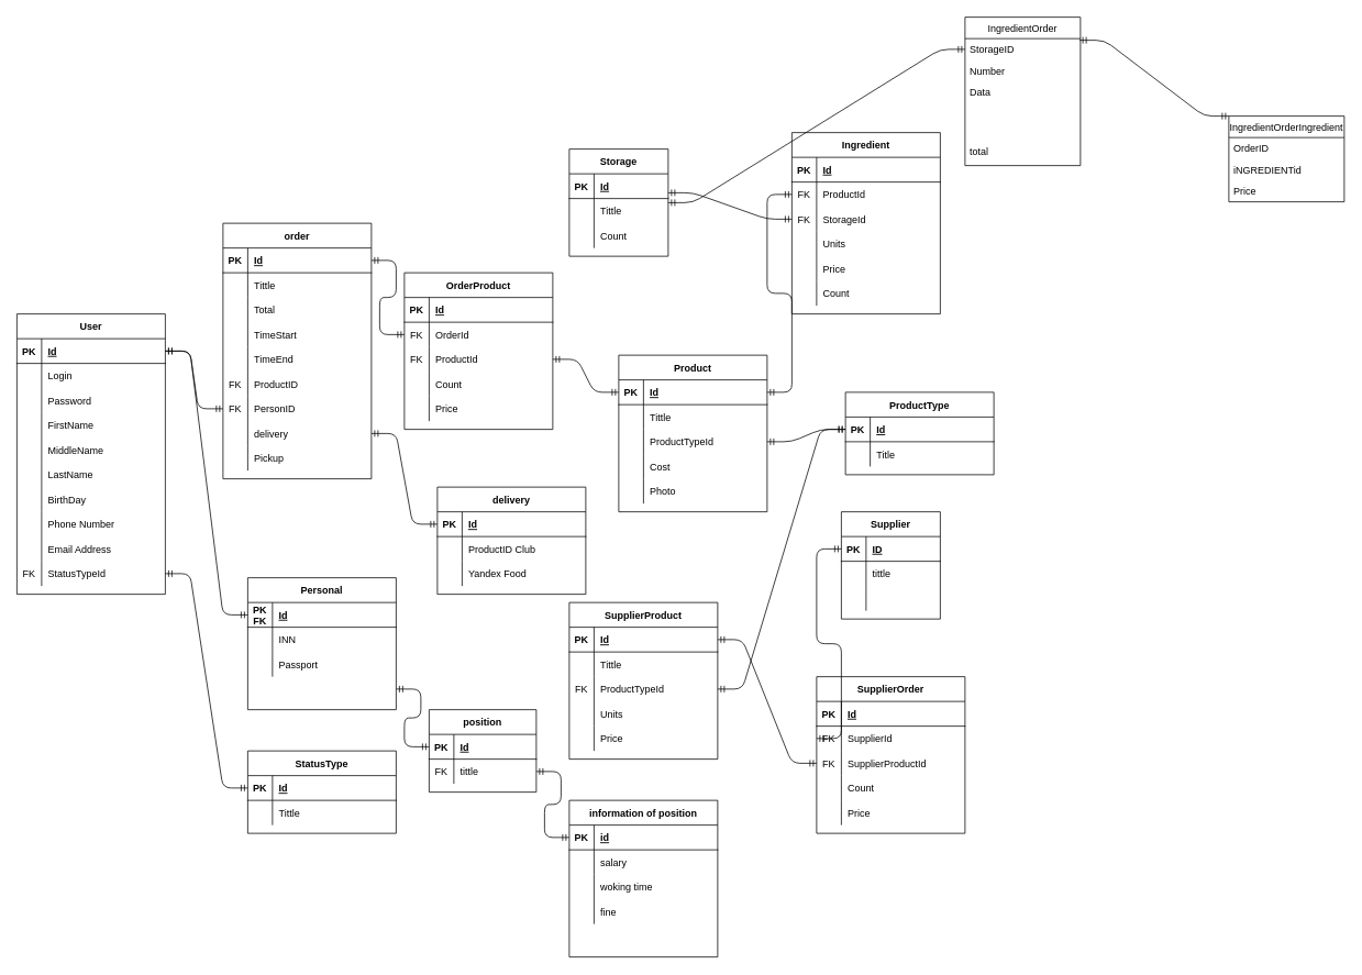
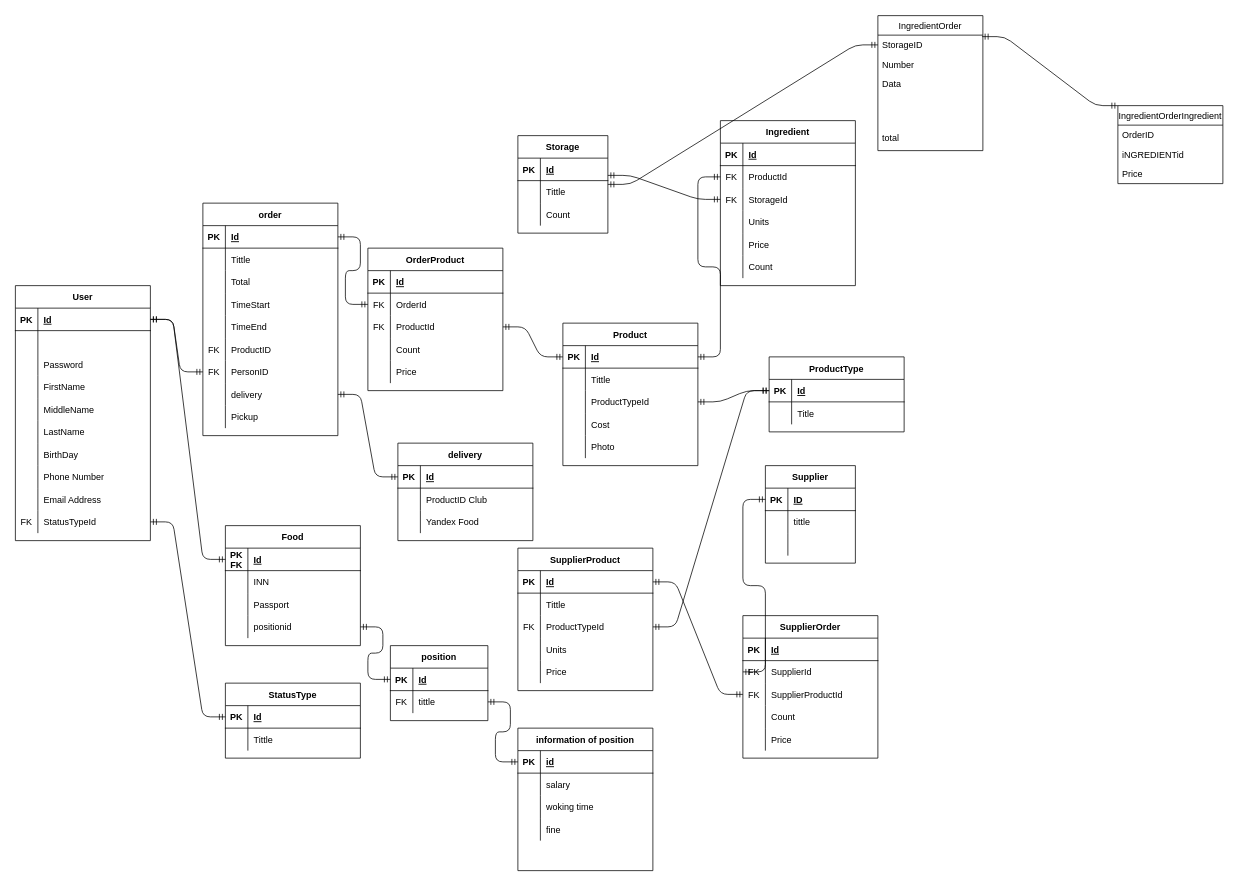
- <mxCell id="62" value="Login" style="shape=partialRectangle;connectable=0;fillColor=none;top=0;left=0;bottom=0;right=0;align=left;spacingLeft=6;overflow=hidden;" parent="60" vertex="1"><mxGeometry x="30" width="150" height="30" as="geometry" /></mxCell>
- <mxCell id="122" value="Personal" style="shape=table;startSize=30;container=1;collapsible=1;childLayout=tableLayout;fixedRows=1;rowLines=0;fontStyle=1;align=center;resizeLast=1;" parent="1" vertex="1"><mxGeometry x="300" y="700" width="180" height="160" as="geometry" /></mxCell>
+ <mxCell id="122" value="Food" style="shape=table;startSize=30;container=1;collapsible=1;childLayout=tableLayout;fixedRows=1;rowLines=0;fontStyle=1;align=center;resizeLast=1;" parent="1" vertex="1"><mxGeometry x="300" y="700" width="180" height="160" as="geometry" /></mxCell>
+ <mxCell id="134" value="positionid" style="shape=partialRectangle;connectable=0;fillColor=none;top=0;left=0;bottom=0;right=0;align=left;spacingLeft=6;overflow=hidden;" parent="132" vertex="1"><mxGeometry x="30" width="150" height="30" as="geometry" /></mxCell>
